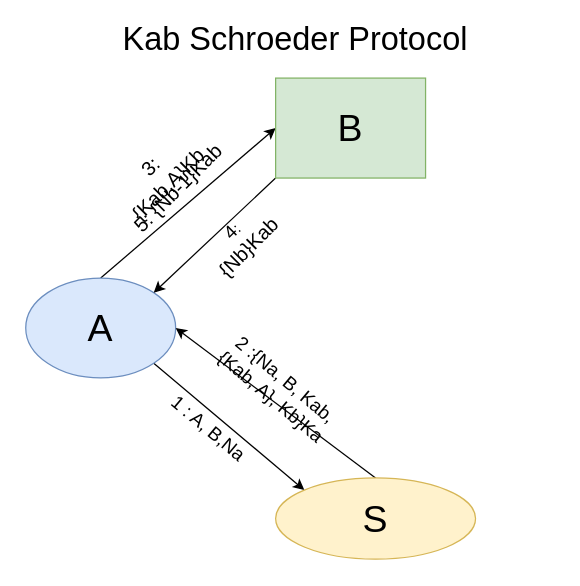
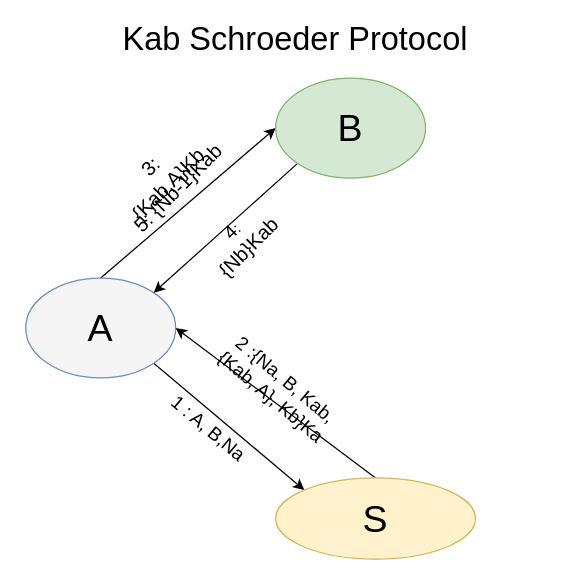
- <mxCell id="6" value="&lt;font style=&quot;font-size: 30px&quot;&gt;B&lt;/font&gt;" style="whiteSpace=wrap;html=1;fillColor=#d5e8d4;strokeColor=#82b366;rounded=0;" vertex="1" parent="1"><mxGeometry x="220" y="62" width="120" height="80" as="geometry" /></mxCell>
+ <mxCell id="6" value="&lt;font style=&quot;font-size: 30px&quot;&gt;B&lt;/font&gt;" style="ellipse;whiteSpace=wrap;html=1;fillColor=#d5e8d4;strokeColor=#82b366;" vertex="1" parent="1"><mxGeometry x="220" y="62" width="120" height="80" as="geometry" /></mxCell>
- <mxCell id="4" value="&lt;font style=&quot;font-size: 30px&quot;&gt;A&lt;/font&gt;" style="ellipse;whiteSpace=wrap;html=1;fillColor=#dae8fc;strokeColor=#6c8ebf;" vertex="1" parent="1"><mxGeometry x="20" y="222" width="120" height="80" as="geometry" /></mxCell>
+ <mxCell id="4" value="&lt;font style=&quot;font-size: 30px&quot;&gt;A&lt;/font&gt;" style="ellipse;whiteSpace=wrap;html=1;fillColor=#f5f5f5;strokeColor=#6c8ebf;" vertex="1" parent="1"><mxGeometry x="20" y="222" width="120" height="80" as="geometry" /></mxCell>
